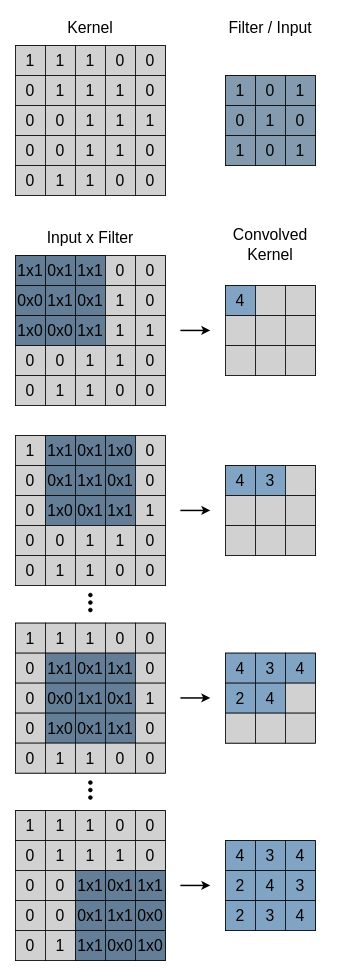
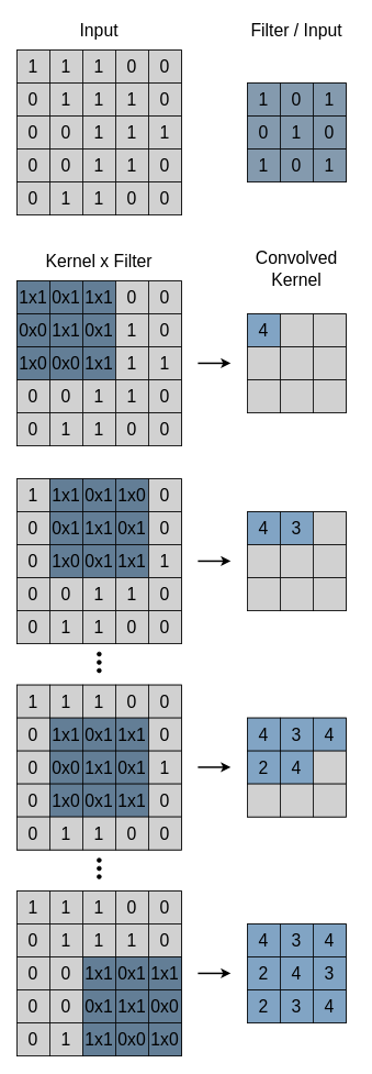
- <mxCell id="195" value="Kernel" style="text;html=1;strokeColor=none;fillColor=none;align=center;verticalAlign=middle;whiteSpace=wrap;rounded=0;shadow=0;fontSize=21;" vertex="1" parent="1"><mxGeometry x="20" y="20" width="200" height="30" as="geometry" /></mxCell>
+ <mxCell id="195" value="Input" style="text;html=1;strokeColor=none;fillColor=none;align=center;verticalAlign=middle;whiteSpace=wrap;rounded=0;shadow=0;fontSize=21;" vertex="1" parent="1"><mxGeometry x="20" y="20" width="200" height="30" as="geometry" /></mxCell>
- <mxCell id="156" value="Input x Filter" style="text;html=1;strokeColor=none;fillColor=none;align=center;verticalAlign=middle;whiteSpace=wrap;rounded=0;shadow=0;fontSize=21;" vertex="1" parent="1"><mxGeometry x="20" y="300" width="200" height="30" as="geometry" /></mxCell>
+ <mxCell id="156" value="Kernel x Filter" style="text;html=1;strokeColor=none;fillColor=none;align=center;verticalAlign=middle;whiteSpace=wrap;rounded=0;shadow=0;fontSize=21;" vertex="1" parent="1"><mxGeometry x="20" y="300" width="200" height="30" as="geometry" /></mxCell>
